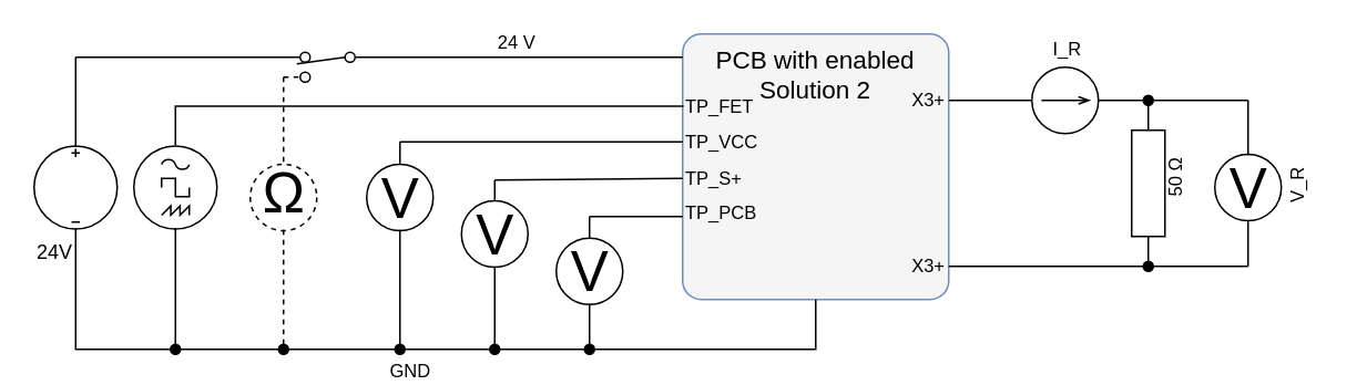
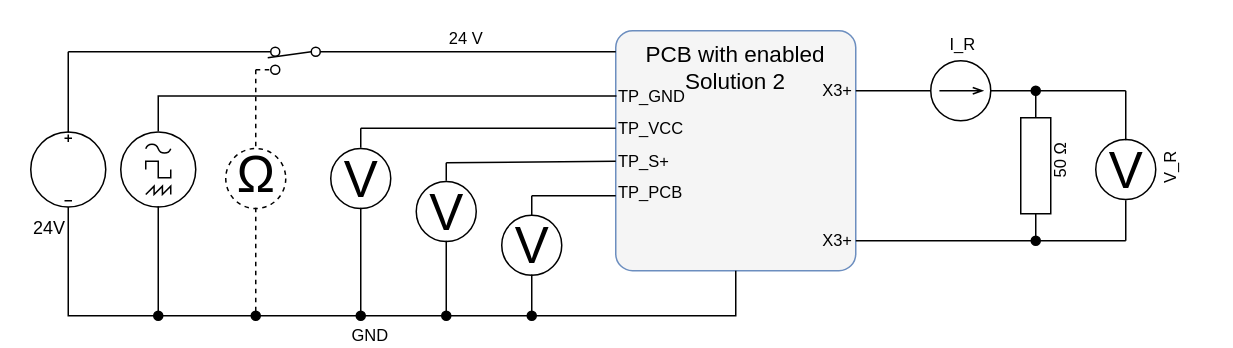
- <mxCell id="23" value="TP_FET" style="text;html=1;strokeColor=none;fillColor=none;align=left;verticalAlign=middle;whiteSpace=wrap;rounded=0;fontSize=11;" parent="1" vertex="1"><mxGeometry x="410" y="55" width="40" height="17" as="geometry" /></mxCell>
+ <mxCell id="23" value="TP_GND" style="text;html=1;strokeColor=none;fillColor=none;align=left;verticalAlign=middle;whiteSpace=wrap;rounded=0;fontSize=11;" parent="1" vertex="1"><mxGeometry x="410" y="55" width="40" height="17" as="geometry" /></mxCell>
